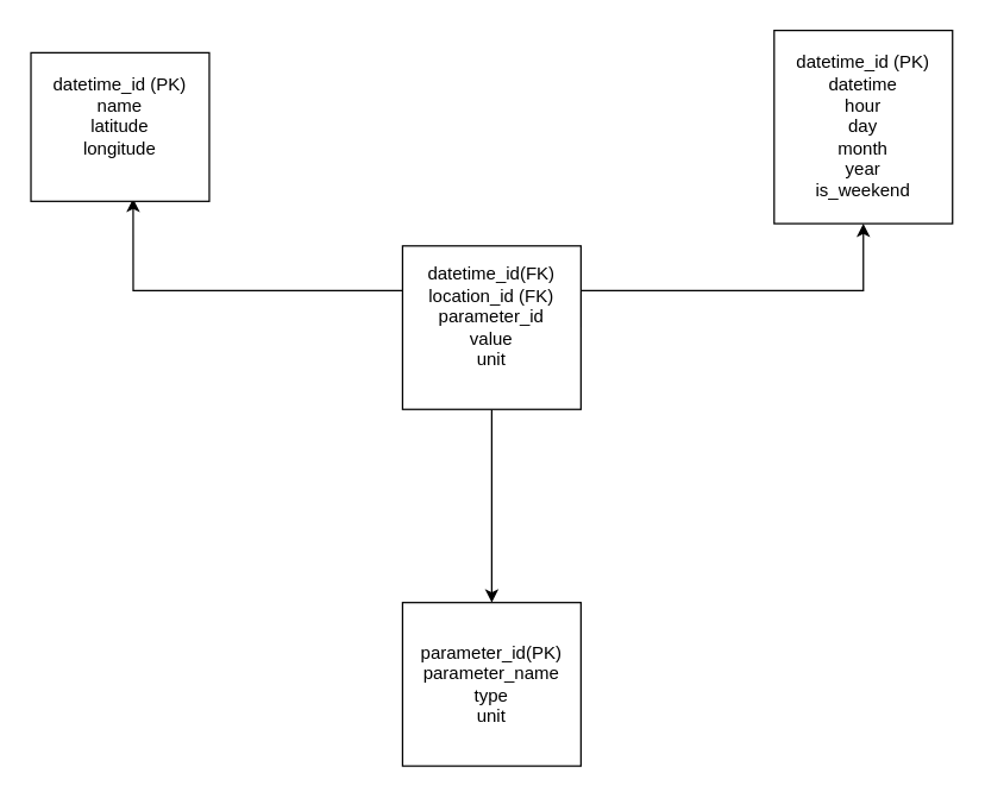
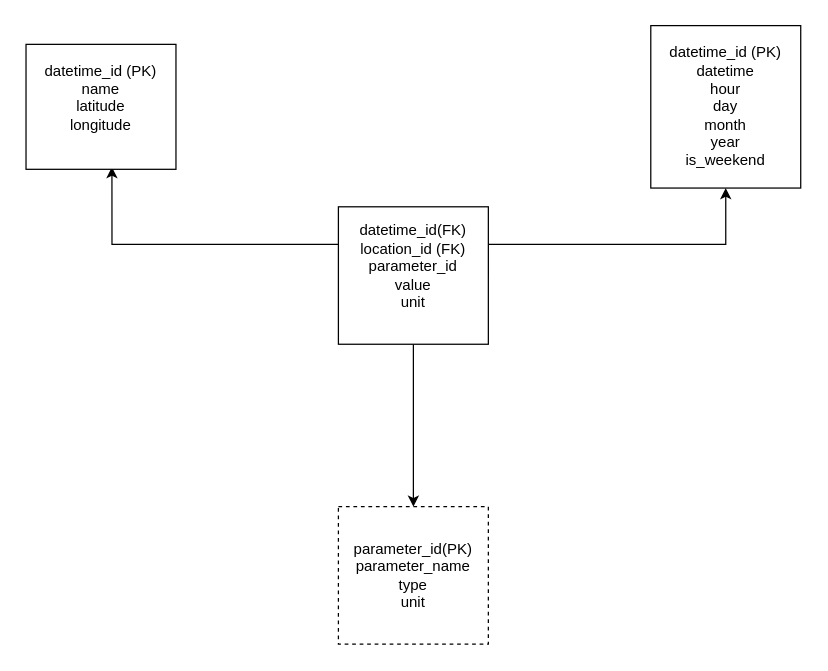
- <mxCell id="8" value="parameter_id(PK)&lt;div&gt;parameter_name&lt;/div&gt;&lt;div&gt;type&lt;/div&gt;&lt;div&gt;unit&lt;/div&gt;" style="rounded=0;whiteSpace=wrap;html=1;" vertex="1" parent="1"><mxGeometry x="270" y="405" width="120" height="110" as="geometry" /></mxCell>
+ <mxCell id="8" value="parameter_id(PK)&lt;div&gt;parameter_name&lt;/div&gt;&lt;div&gt;type&lt;/div&gt;&lt;div&gt;unit&lt;/div&gt;" style="rounded=0;whiteSpace=wrap;html=1;dashed=1;" vertex="1" parent="1"><mxGeometry x="270" y="405" width="120" height="110" as="geometry" /></mxCell>
